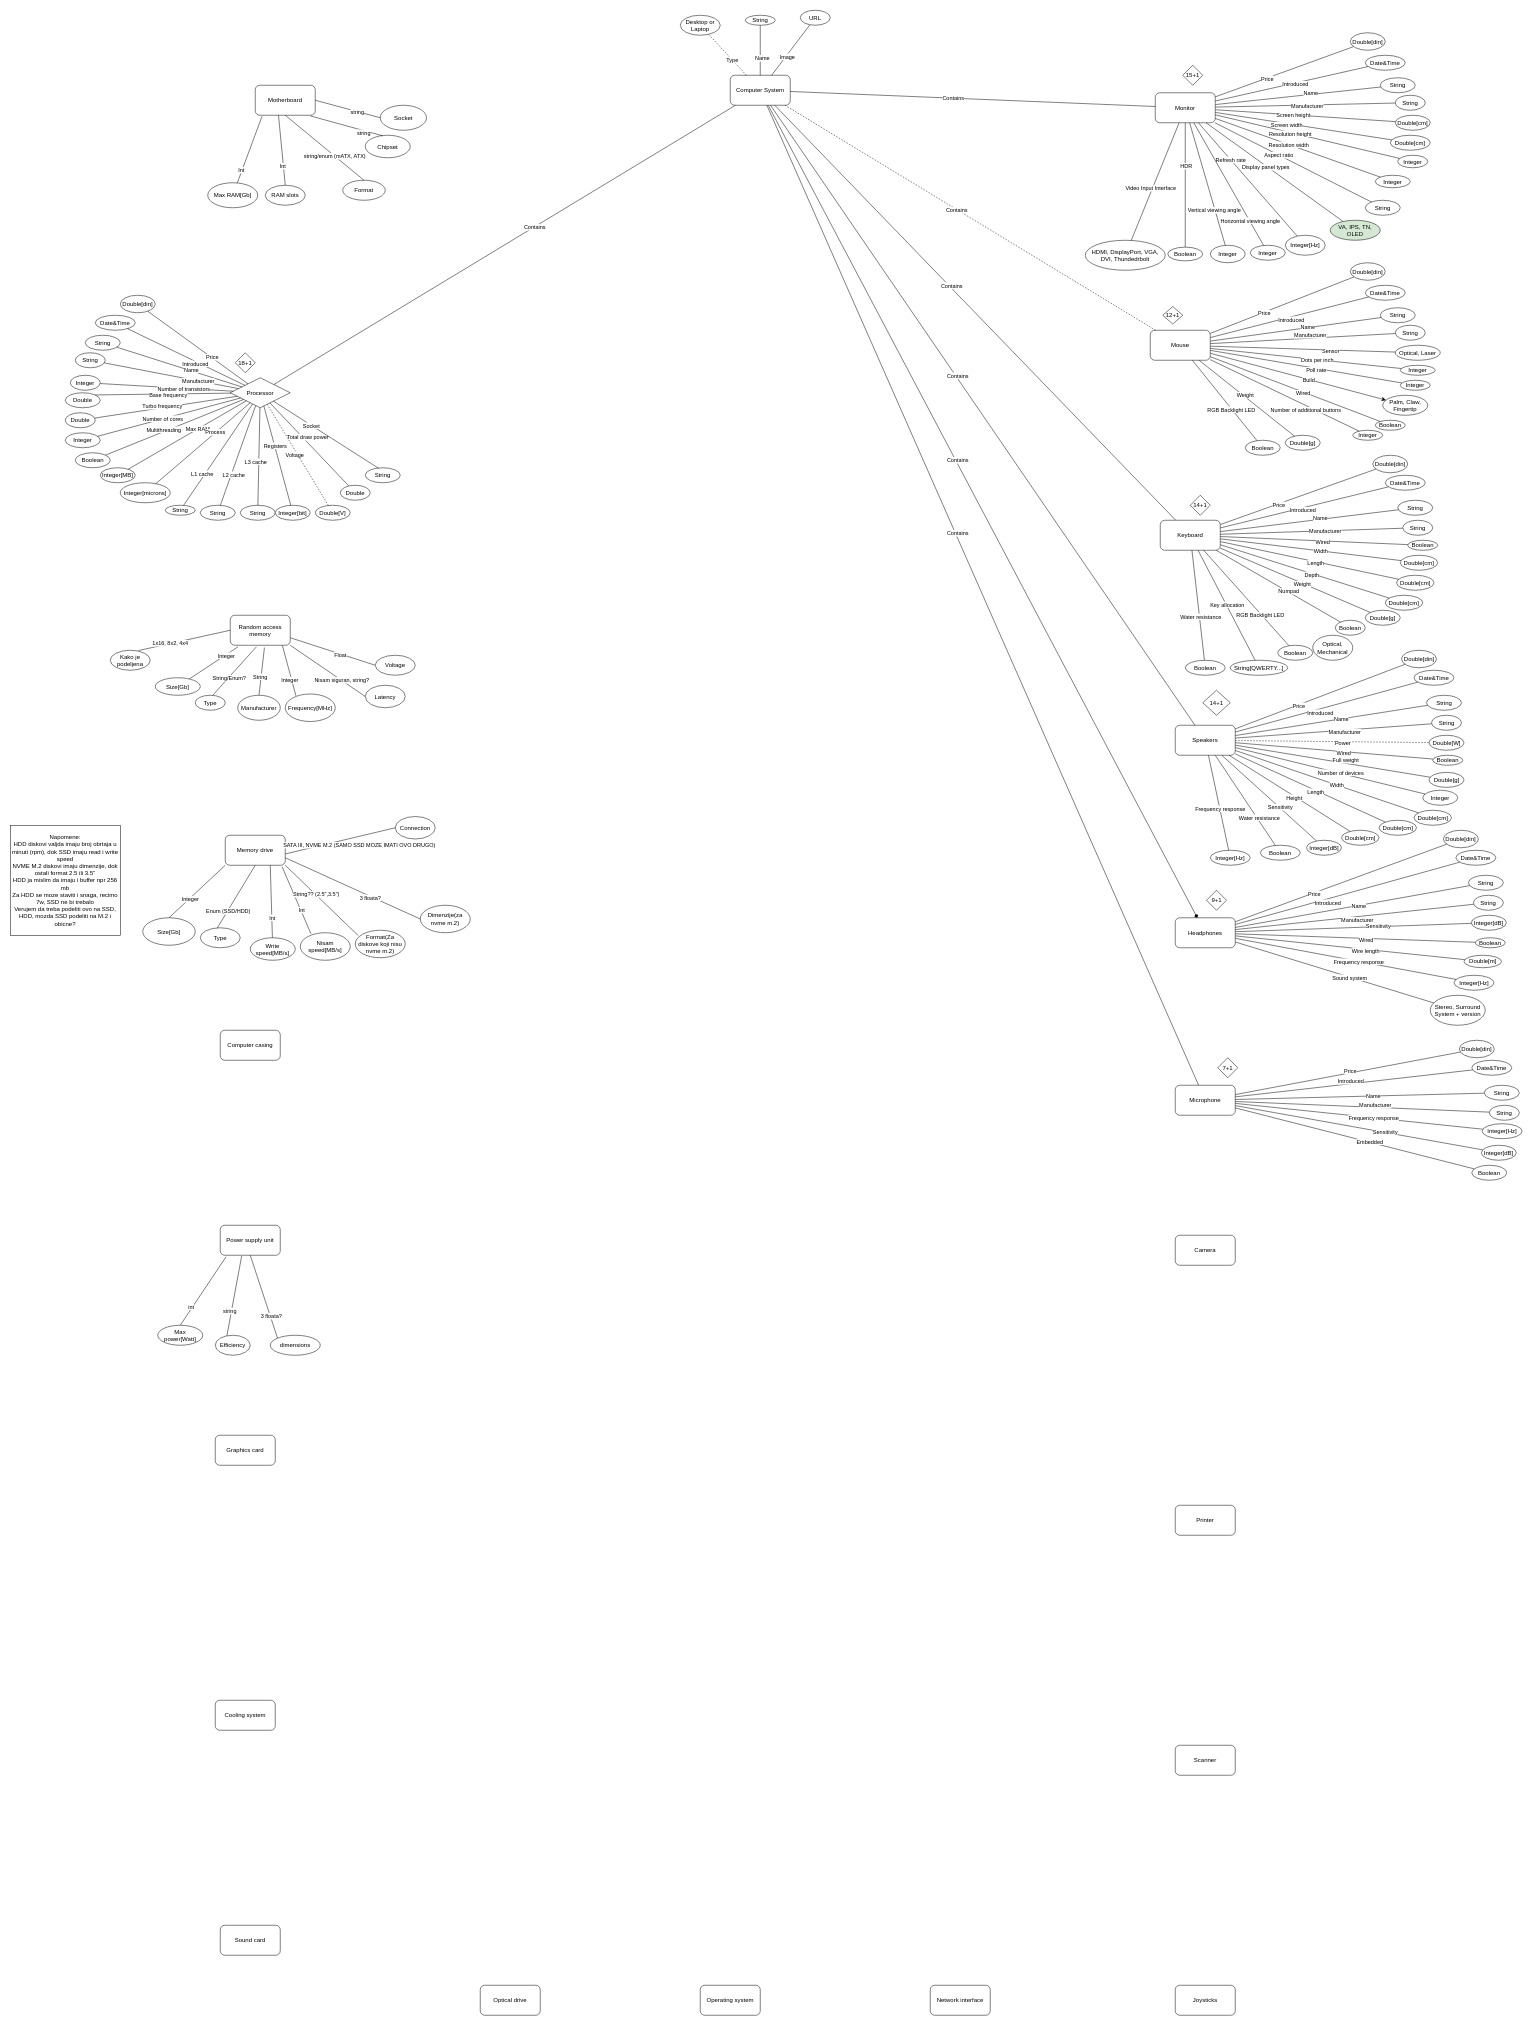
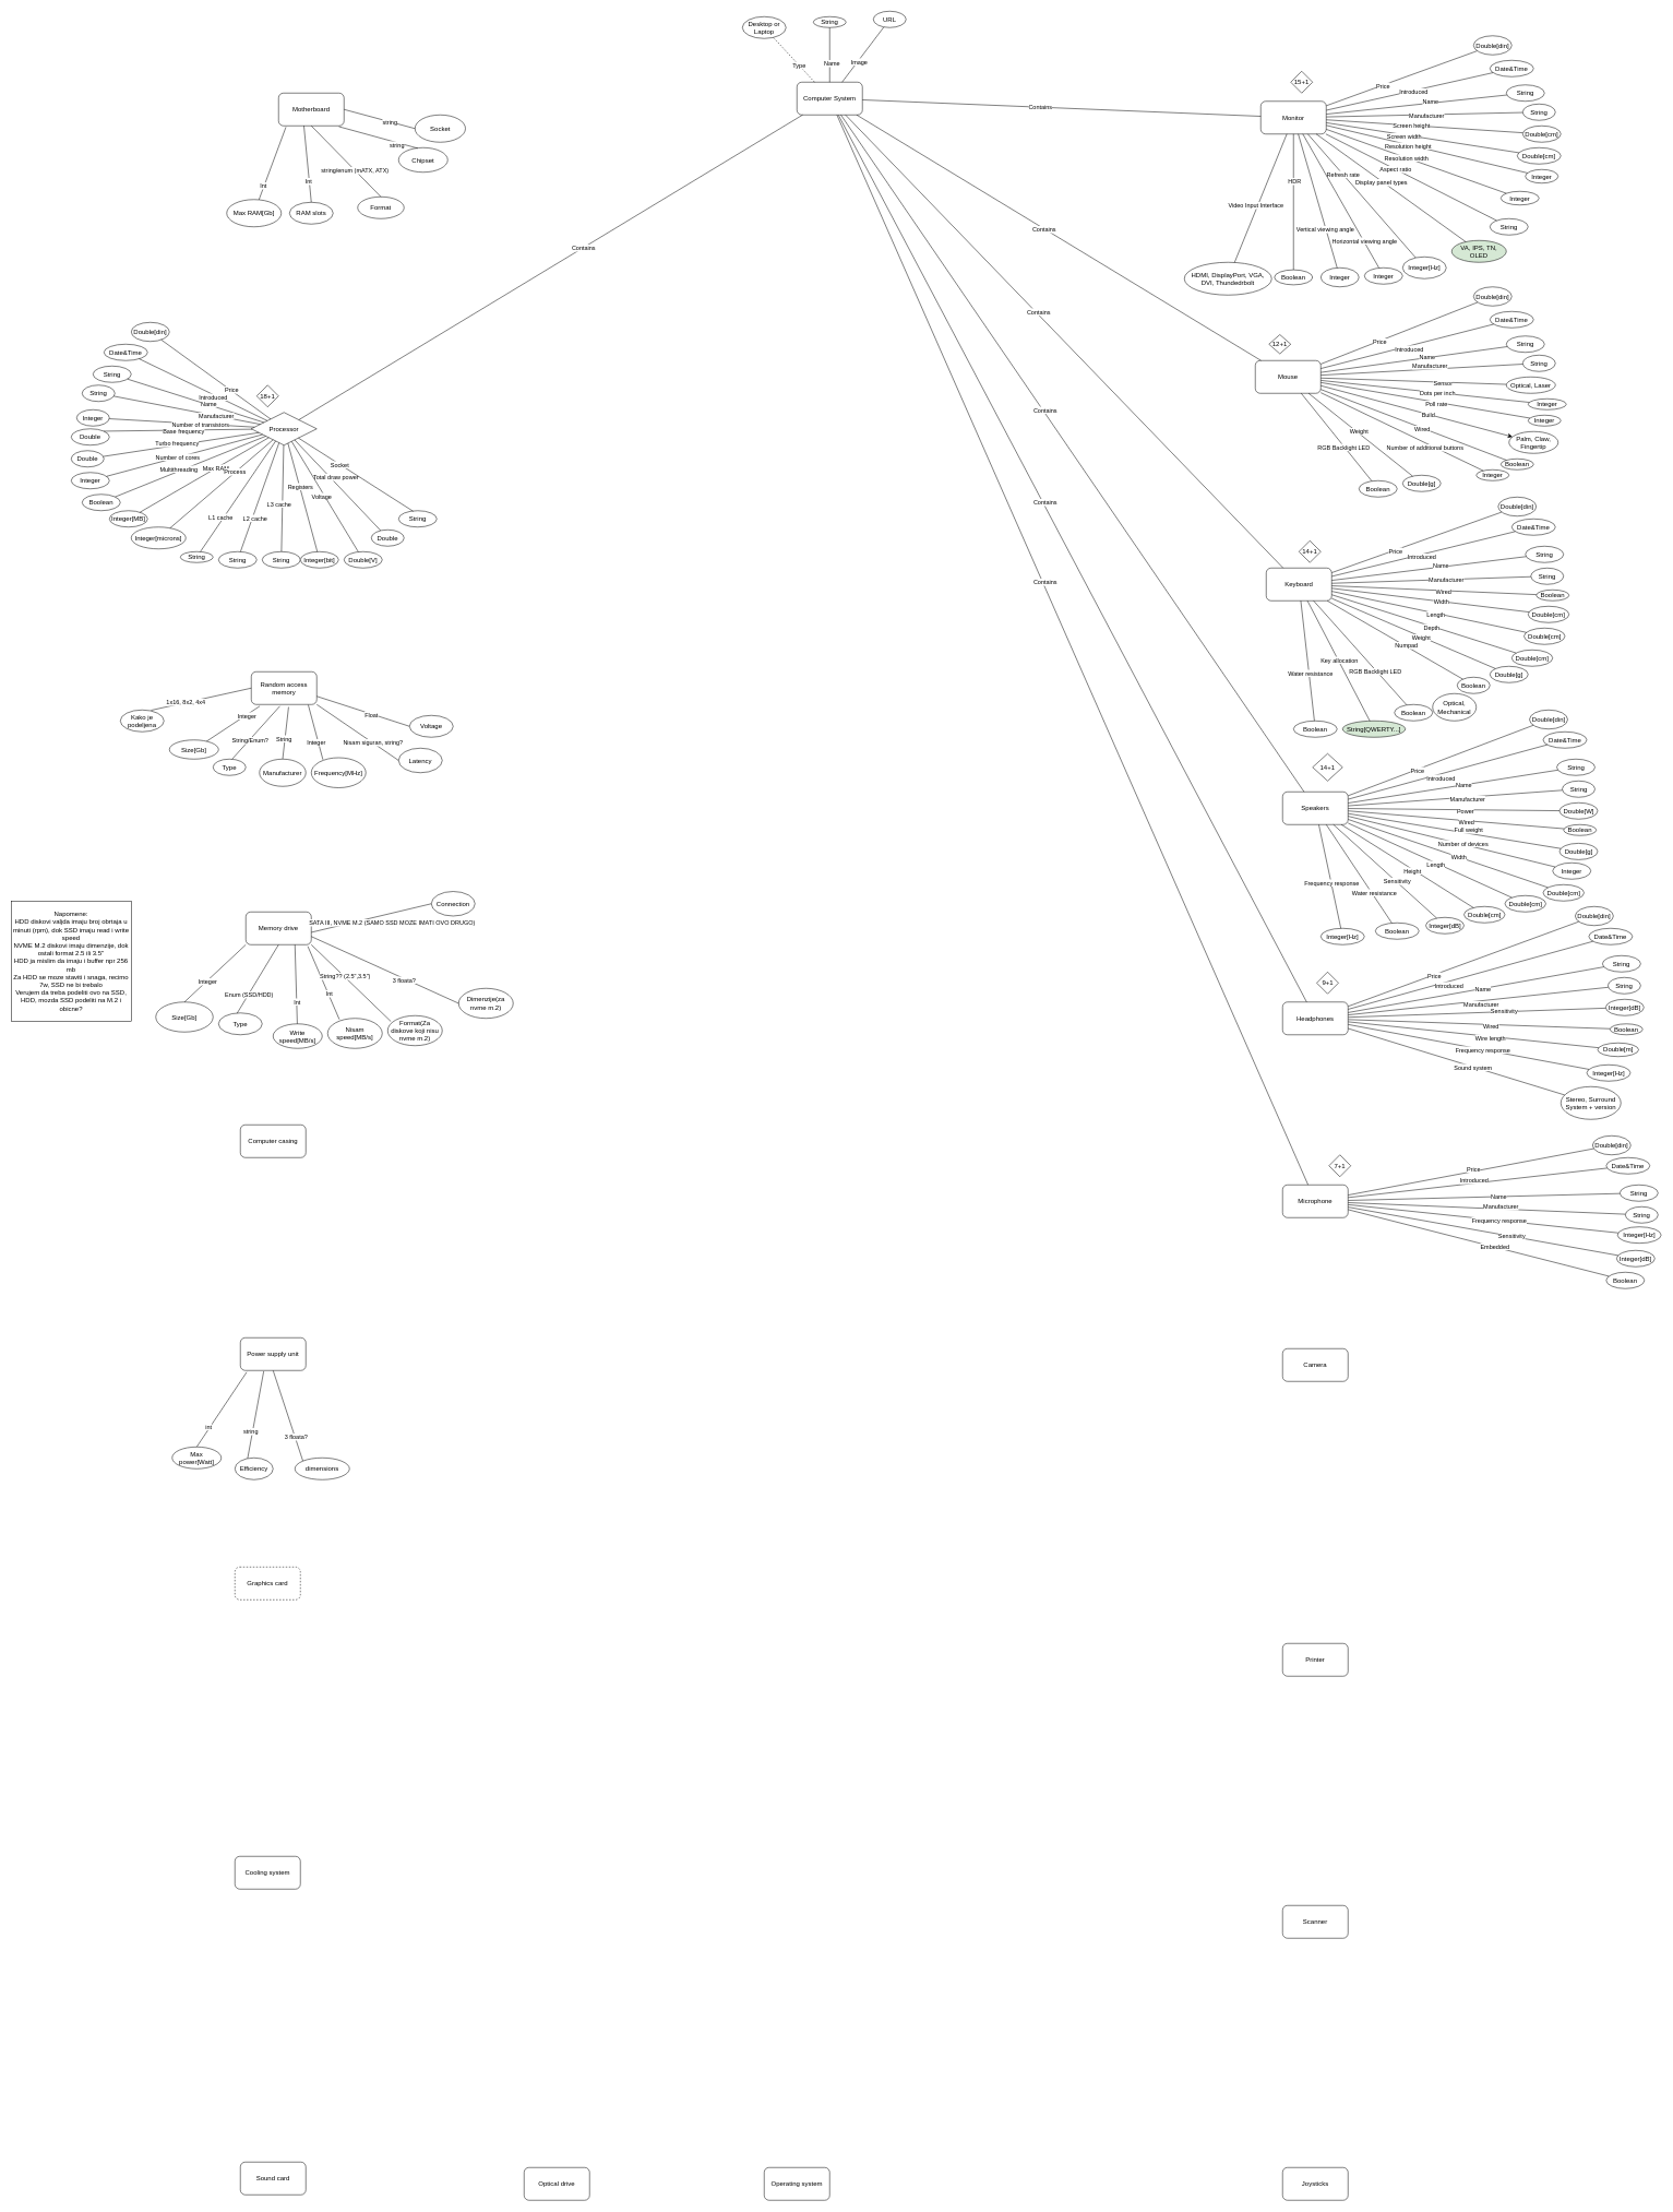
- <mxCell id="376" value="Format" style="ellipse;whiteSpace=wrap;html=1;" vertex="1" parent="1"><mxGeometry x="685" y="360" width="85" height="40" as="geometry" /></mxCell>
+ <mxCell id="376" value="Format" style="ellipse;whiteSpace=wrap;html=1;" vertex="1" parent="1"><mxGeometry x="655" y="360" width="85" height="40" as="geometry" /></mxCell>
- <mxCell id="139" value="" style="endArrow=none;html=1;rounded=0;dashed=1;" parent="1" source="2" target="5" edge="1"><mxGeometry width="50" height="50" relative="1" as="geometry"><mxPoint x="2260" y="570" as="sourcePoint" /><mxPoint x="2310" y="520" as="targetPoint" /></mxGeometry></mxCell>
+ <mxCell id="139" value="" style="endArrow=none;html=1;rounded=0;" parent="1" source="2" target="5" edge="1"><mxGeometry width="50" height="50" relative="1" as="geometry"><mxPoint x="2260" y="570" as="sourcePoint" /><mxPoint x="2310" y="520" as="targetPoint" /></mxGeometry></mxCell>
- <mxCell id="153" value="Optical, Laser" style="ellipse;whiteSpace=wrap;html=1;" parent="1" vertex="1"><mxGeometry x="2790" y="690" width="90" height="30" as="geometry" /></mxCell>
+ <mxCell id="153" value="Optical, Laser" style="ellipse;whiteSpace=wrap;html=1;" parent="1" vertex="1"><mxGeometry x="2760" y="690" width="90" height="30" as="geometry" /></mxCell>
- <mxCell id="73" value="" style="endArrow=none;html=1;rounded=0;dashed=1;" parent="1" source="38" target="20" edge="1"><mxGeometry width="50" height="50" relative="1" as="geometry"><mxPoint x="680" y="1035" as="sourcePoint" /><mxPoint x="730" y="985" as="targetPoint" /></mxGeometry></mxCell>
+ <mxCell id="73" value="" style="endArrow=none;html=1;rounded=0;" parent="1" source="38" target="20" edge="1"><mxGeometry width="50" height="50" relative="1" as="geometry"><mxPoint x="680" y="1035" as="sourcePoint" /><mxPoint x="730" y="985" as="targetPoint" /></mxGeometry></mxCell>
- <mxCell id="214" value="String[QWERTY...]" style="ellipse;whiteSpace=wrap;html=1;" parent="1" vertex="1"><mxGeometry x="2460" y="1320" width="115" height="30" as="geometry" /></mxCell>
+ <mxCell id="214" value="String[QWERTY...]" style="ellipse;whiteSpace=wrap;html=1;fillColor=#d5e8d4;" parent="1" vertex="1"><mxGeometry x="2460" y="1320" width="115" height="30" as="geometry" /></mxCell>
- <mxCell id="231" value="" style="endArrow=none;html=1;rounded=0;dashed=1;" parent="1" source="9" target="230" edge="1"><mxGeometry width="50" height="50" relative="1" as="geometry"><mxPoint x="2170" y="1290" as="sourcePoint" /><mxPoint x="2220" y="1240" as="targetPoint" /></mxGeometry></mxCell>
+ <mxCell id="231" value="" style="endArrow=none;html=1;rounded=0;" parent="1" source="9" target="230" edge="1"><mxGeometry width="50" height="50" relative="1" as="geometry"><mxPoint x="2170" y="1290" as="sourcePoint" /><mxPoint x="2220" y="1240" as="targetPoint" /></mxGeometry></mxCell>
- <mxCell id="294" value="" style="endArrow=diamond;html=1;rounded=0;" parent="1" source="2" target="10" edge="1"><mxGeometry width="50" height="50" relative="1" as="geometry"><mxPoint x="1459.998" y="275" as="sourcePoint" /><mxPoint x="2308.922" y="1515" as="targetPoint" /></mxGeometry></mxCell>
+ <mxCell id="294" value="" style="endArrow=none;html=1;rounded=0;" parent="1" source="2" target="10" edge="1"><mxGeometry width="50" height="50" relative="1" as="geometry"><mxPoint x="1459.998" y="275" as="sourcePoint" /><mxPoint x="2308.922" y="1515" as="targetPoint" /></mxGeometry></mxCell>
- <mxCell id="17" value="Graphics card" style="rounded=1;whiteSpace=wrap;html=1;" parent="1" vertex="1"><mxGeometry x="430" y="2870" width="120" height="60" as="geometry" /></mxCell>
+ <mxCell id="17" value="Graphics card" style="rounded=1;whiteSpace=wrap;html=1;dashed=1;" parent="1" vertex="1"><mxGeometry x="430" y="2870" width="120" height="60" as="geometry" /></mxCell>
- <mxCell id="18" value="Sound card" style="rounded=1;whiteSpace=wrap;html=1;" parent="1" vertex="1"><mxGeometry x="440" y="3850" width="120" height="60" as="geometry" /></mxCell>
+ <mxCell id="18" value="Sound card" style="rounded=1;whiteSpace=wrap;html=1;" parent="1" vertex="1"><mxGeometry x="440" y="3960" width="120" height="60" as="geometry" /></mxCell>
- <mxCell id="23" value="Network interface" style="rounded=1;whiteSpace=wrap;html=1;" parent="1" vertex="1"><mxGeometry x="1860" y="3970" width="120" height="60" as="geometry" /></mxCell>
